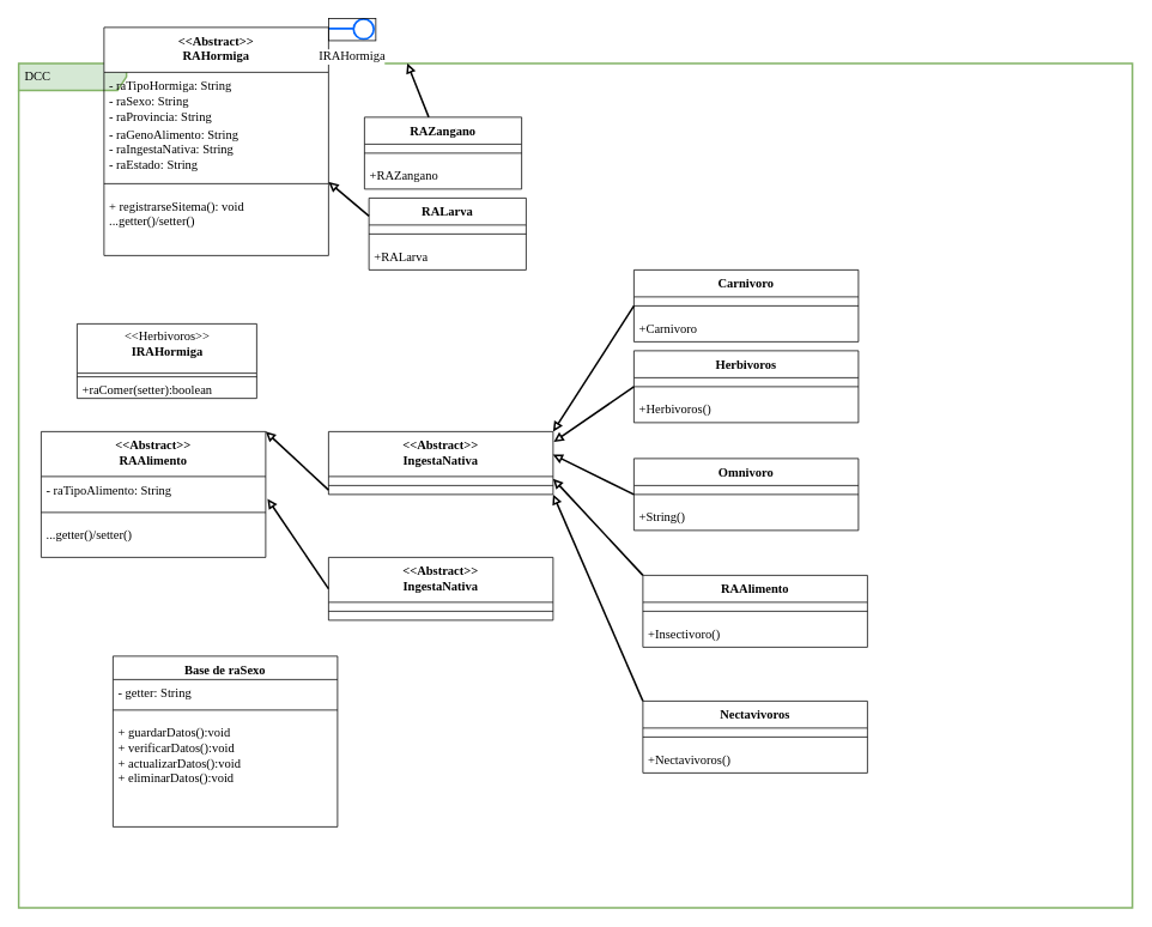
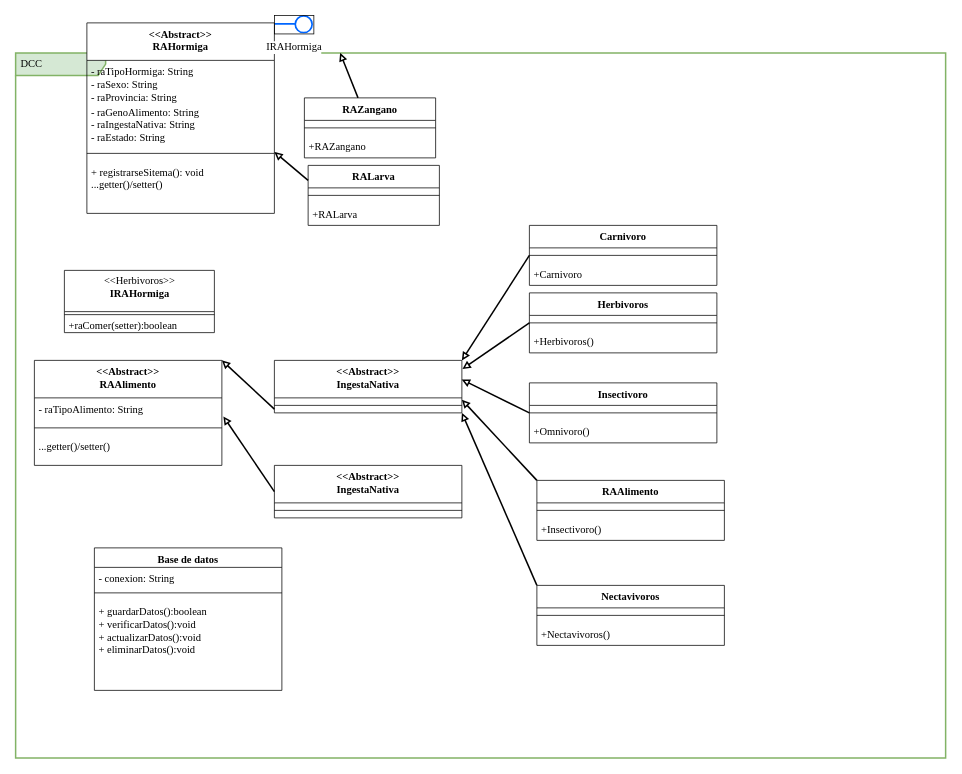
- <mxCell id="43" value="Omnivoro" style="swimlane;fontStyle=1;align=center;verticalAlign=top;childLayout=stackLayout;horizontal=1;startSize=30;horizontalStack=0;resizeParent=1;resizeParentMax=0;resizeLast=0;collapsible=1;marginBottom=0;hachureGap=4;fontFamily=Tahoma;fontSize=14;swimlaneLine=1;glass=0;rounded=0;" vertex="1" parent="1"><mxGeometry x="705" y="510" width="250" height="80" as="geometry"><mxRectangle x="-525" y="30" width="140" height="40" as="alternateBounds" /></mxGeometry></mxCell>
+ <mxCell id="43" value="Insectivoro" style="swimlane;fontStyle=1;align=center;verticalAlign=top;childLayout=stackLayout;horizontal=1;startSize=30;horizontalStack=0;resizeParent=1;resizeParentMax=0;resizeLast=0;collapsible=1;marginBottom=0;hachureGap=4;fontFamily=Tahoma;fontSize=14;swimlaneLine=1;glass=0;rounded=0;" vertex="1" parent="1"><mxGeometry x="705" y="510" width="250" height="80" as="geometry"><mxRectangle x="-525" y="30" width="140" height="40" as="alternateBounds" /></mxGeometry></mxCell>
- <mxCell id="45" value="+String()" style="text;strokeColor=none;fillColor=none;align=left;verticalAlign=top;spacingLeft=4;spacingRight=4;overflow=hidden;rotatable=0;points=[[0,0.5],[1,0.5]];portConstraint=eastwest;hachureGap=4;fontFamily=Tahoma;fontSize=14;" vertex="1" parent="43"><mxGeometry y="50" width="250" height="30" as="geometry" /></mxCell>
+ <mxCell id="45" value="+Omnivoro()" style="text;strokeColor=none;fillColor=none;align=left;verticalAlign=top;spacingLeft=4;spacingRight=4;overflow=hidden;rotatable=0;points=[[0,0.5],[1,0.5]];portConstraint=eastwest;hachureGap=4;fontFamily=Tahoma;fontSize=14;" vertex="1" parent="43"><mxGeometry y="50" width="250" height="30" as="geometry" /></mxCell>
- <mxCell id="8" value="Base de raSexo" style="swimlane;fontStyle=1;align=center;verticalAlign=top;childLayout=stackLayout;horizontal=1;startSize=26;horizontalStack=0;resizeParent=1;resizeParentMax=0;resizeLast=0;collapsible=1;marginBottom=0;hachureGap=4;fontFamily=Tahoma;fontSize=14;swimlaneLine=1;glass=0;rounded=0;" parent="1" vertex="1"><mxGeometry x="125" y="730" width="250" height="190" as="geometry" /></mxCell>
+ <mxCell id="8" value="Base de datos" style="swimlane;fontStyle=1;align=center;verticalAlign=top;childLayout=stackLayout;horizontal=1;startSize=26;horizontalStack=0;resizeParent=1;resizeParentMax=0;resizeLast=0;collapsible=1;marginBottom=0;hachureGap=4;fontFamily=Tahoma;fontSize=14;swimlaneLine=1;glass=0;rounded=0;" parent="1" vertex="1"><mxGeometry x="125" y="730" width="250" height="190" as="geometry" /></mxCell>
- <mxCell id="9" value="- getter: String&#10;" style="text;strokeColor=none;fillColor=none;align=left;verticalAlign=top;spacingLeft=4;spacingRight=4;overflow=hidden;rotatable=0;points=[[0,0.5],[1,0.5]];portConstraint=eastwest;hachureGap=4;fontFamily=Tahoma;fontSize=14;" parent="8" vertex="1"><mxGeometry y="26" width="250" height="24" as="geometry" /></mxCell>
+ <mxCell id="9" value="- conexion: String&#10;" style="text;strokeColor=none;fillColor=none;align=left;verticalAlign=top;spacingLeft=4;spacingRight=4;overflow=hidden;rotatable=0;points=[[0,0.5],[1,0.5]];portConstraint=eastwest;hachureGap=4;fontFamily=Tahoma;fontSize=14;" parent="8" vertex="1"><mxGeometry y="26" width="250" height="24" as="geometry" /></mxCell>
- <mxCell id="11" value="+ guardarDatos():void&#10;+ verificarDatos():void&#10;+ actualizarDatos():void&#10;+ eliminarDatos():void&#10;" style="text;strokeColor=none;fillColor=none;align=left;verticalAlign=top;spacingLeft=4;spacingRight=4;overflow=hidden;rotatable=0;points=[[0,0.5],[1,0.5]];portConstraint=eastwest;hachureGap=4;fontFamily=Tahoma;fontSize=14;" parent="8" vertex="1"><mxGeometry y="70" width="250" height="120" as="geometry" /></mxCell>
+ <mxCell id="11" value="+ guardarDatos():boolean&#10;+ verificarDatos():void&#10;+ actualizarDatos():void&#10;+ eliminarDatos():void&#10;" style="text;strokeColor=none;fillColor=none;align=left;verticalAlign=top;spacingLeft=4;spacingRight=4;overflow=hidden;rotatable=0;points=[[0,0.5],[1,0.5]];portConstraint=eastwest;hachureGap=4;fontFamily=Tahoma;fontSize=14;" parent="8" vertex="1"><mxGeometry y="70" width="250" height="120" as="geometry" /></mxCell>
